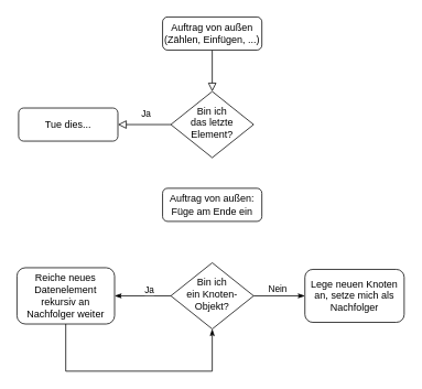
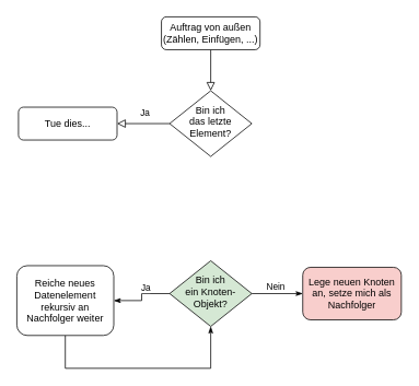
- <mxCell id="7" value="Auftrag von außen:&lt;br&gt;Füge am Ende ein" style="rounded=1;whiteSpace=wrap;html=1;fontSize=12;glass=0;strokeWidth=1;shadow=0;" parent="1" vertex="1"><mxGeometry x="196" y="227" width="120" height="40" as="geometry" /></mxCell>
- <mxCell id="15" value="Reiche neues Datenelement rekursiv an Nachfolger weiter" style="rounded=1;whiteSpace=wrap;html=1;fontSize=12;glass=0;strokeWidth=1;shadow=0;" parent="1" vertex="1"><mxGeometry x="20" y="323" width="118" height="68" as="geometry" /></mxCell>
+ <mxCell id="15" value="Reiche neues Datenelement rekursiv an Nachfolger weiter" style="rounded=1;whiteSpace=wrap;html=1;fontSize=12;glass=0;strokeWidth=1;shadow=0;" parent="1" vertex="1"><mxGeometry x="20" y="323" width="118" height="85" as="geometry" /></mxCell>
- <mxCell id="12" value="Bin ich &lt;br&gt;ein Knoten- &lt;br&gt;Objekt?" style="rhombus;whiteSpace=wrap;html=1;shadow=0;fontFamily=Helvetica;fontSize=12;align=center;strokeWidth=1;spacing=6;spacingTop=-4;" parent="1" vertex="1"><mxGeometry x="206" y="317" width="100" height="80" as="geometry" /></mxCell>
+ <mxCell id="12" value="Bin ich &lt;br&gt;ein Knoten- &lt;br&gt;Objekt?" style="rhombus;whiteSpace=wrap;html=1;shadow=0;fontFamily=Helvetica;fontSize=12;align=center;strokeWidth=1;spacing=6;spacingTop=-4;fillColor=#d5e8d4;" parent="1" vertex="1"><mxGeometry x="206" y="317" width="100" height="80" as="geometry" /></mxCell>
- <mxCell id="13" value="Lege neuen Knoten an, setze mich als Nachfolger" style="rounded=1;whiteSpace=wrap;html=1;fontSize=12;glass=0;strokeWidth=1;shadow=0;" parent="1" vertex="1"><mxGeometry x="368" y="325" width="120" height="64" as="geometry" /></mxCell>
+ <mxCell id="13" value="Lege neuen Knoten an, setze mich als Nachfolger" style="rounded=1;whiteSpace=wrap;html=1;fontSize=12;glass=0;strokeWidth=1;shadow=0;fillColor=#f8cecc;" parent="1" vertex="1"><mxGeometry x="368" y="325" width="120" height="64" as="geometry" /></mxCell>
